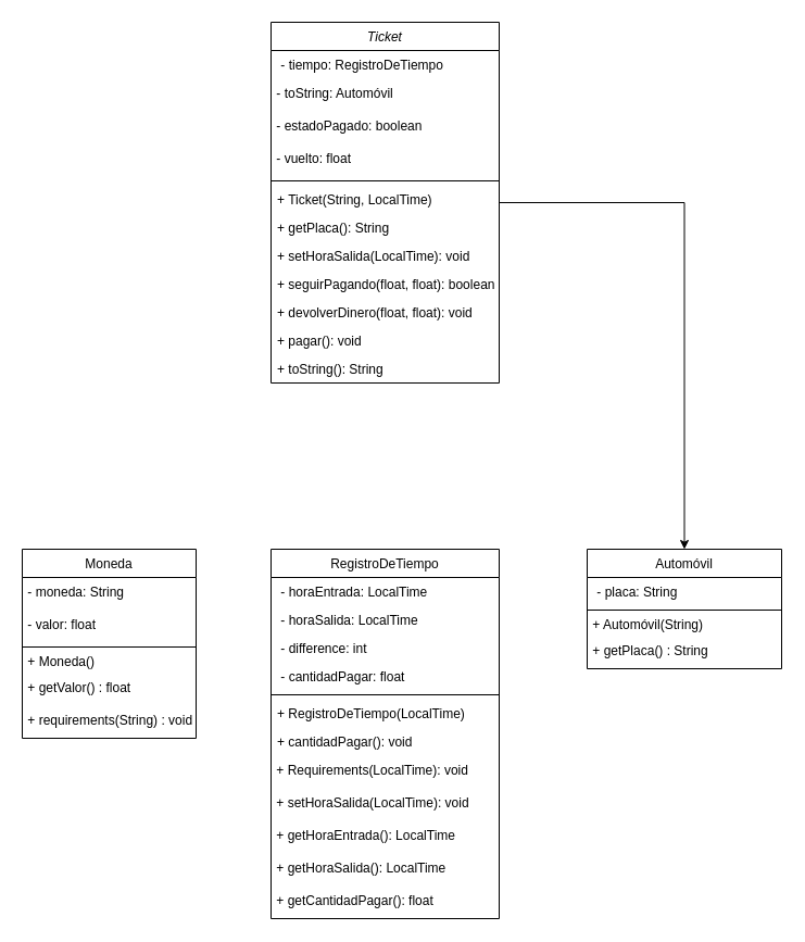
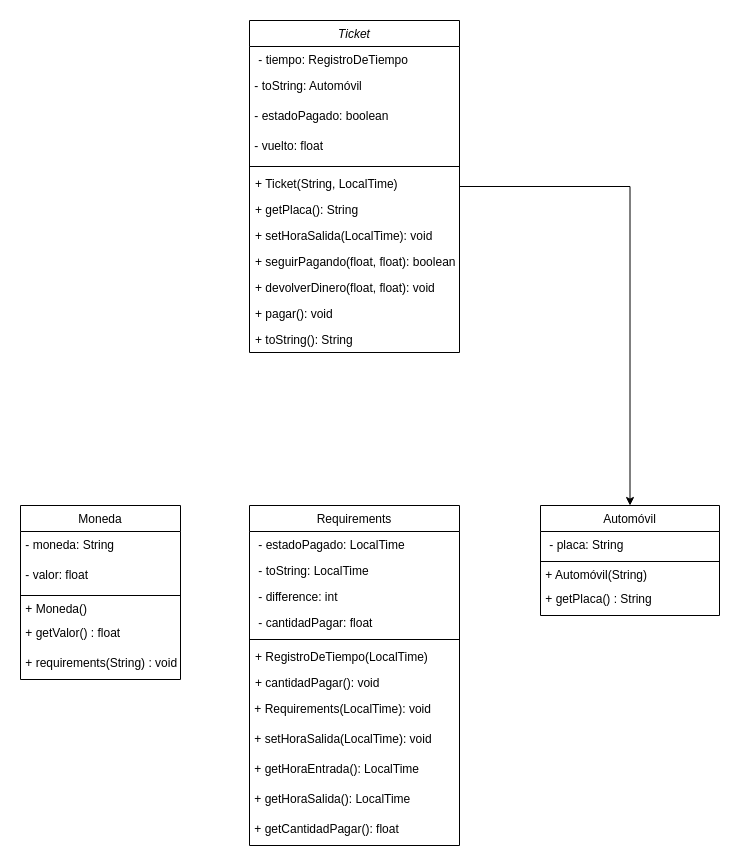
- <mxCell id="23" value="RegistroDeTiempo" style="swimlane;fontStyle=0;align=center;verticalAlign=top;childLayout=stackLayout;horizontal=1;startSize=26;horizontalStack=0;resizeParent=1;resizeLast=0;collapsible=1;marginBottom=0;rounded=0;shadow=0;strokeWidth=1;" parent="1" vertex="1"><mxGeometry x="249" y="505" width="210" height="340" as="geometry"><mxRectangle x="550" y="140" width="160" height="26" as="alternateBounds" /></mxGeometry></mxCell>
+ <mxCell id="23" value="Requirements" style="swimlane;fontStyle=0;align=center;verticalAlign=top;childLayout=stackLayout;horizontal=1;startSize=26;horizontalStack=0;resizeParent=1;resizeLast=0;collapsible=1;marginBottom=0;rounded=0;shadow=0;strokeWidth=1;" parent="1" vertex="1"><mxGeometry x="249" y="505" width="210" height="340" as="geometry"><mxRectangle x="550" y="140" width="160" height="26" as="alternateBounds" /></mxGeometry></mxCell>
- <mxCell id="24" value=" - horaEntrada: LocalTime" style="text;align=left;verticalAlign=top;spacingLeft=4;spacingRight=4;overflow=hidden;rotatable=0;points=[[0,0.5],[1,0.5]];portConstraint=eastwest;" parent="23" vertex="1"><mxGeometry y="26" width="210" height="26" as="geometry" /></mxCell>
+ <mxCell id="24" value=" - estadoPagado: LocalTime" style="text;align=left;verticalAlign=top;spacingLeft=4;spacingRight=4;overflow=hidden;rotatable=0;points=[[0,0.5],[1,0.5]];portConstraint=eastwest;" parent="23" vertex="1"><mxGeometry y="26" width="210" height="26" as="geometry" /></mxCell>
- <mxCell id="25" value=" - horaSalida: LocalTime" style="text;align=left;verticalAlign=top;spacingLeft=4;spacingRight=4;overflow=hidden;rotatable=0;points=[[0,0.5],[1,0.5]];portConstraint=eastwest;rounded=0;shadow=0;html=0;" parent="23" vertex="1"><mxGeometry y="52" width="210" height="26" as="geometry" /></mxCell>
+ <mxCell id="25" value=" - toString: LocalTime" style="text;align=left;verticalAlign=top;spacingLeft=4;spacingRight=4;overflow=hidden;rotatable=0;points=[[0,0.5],[1,0.5]];portConstraint=eastwest;rounded=0;shadow=0;html=0;" parent="23" vertex="1"><mxGeometry y="52" width="210" height="26" as="geometry" /></mxCell>
